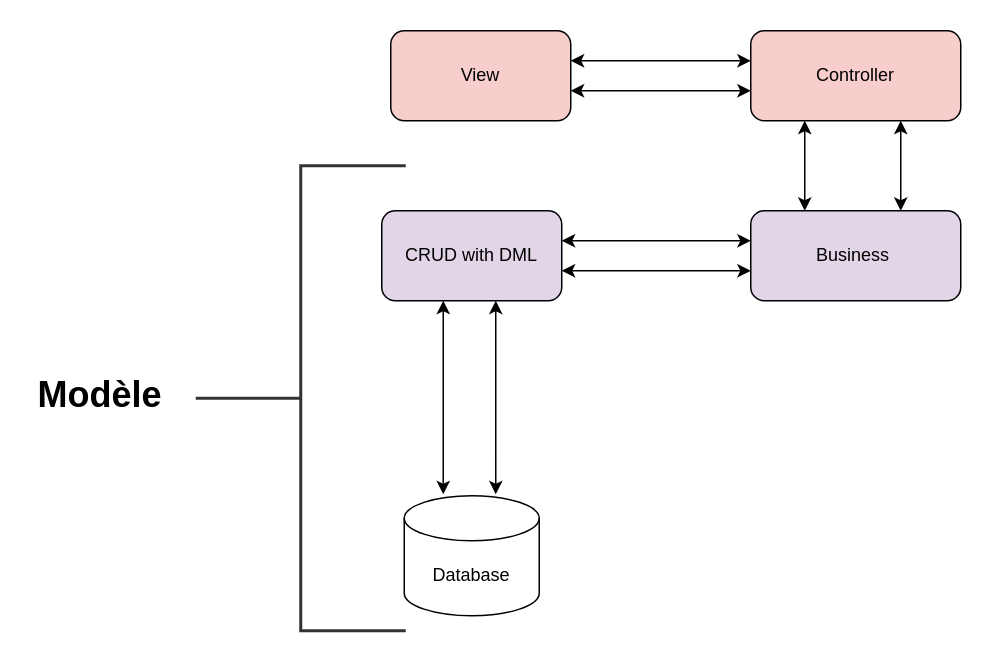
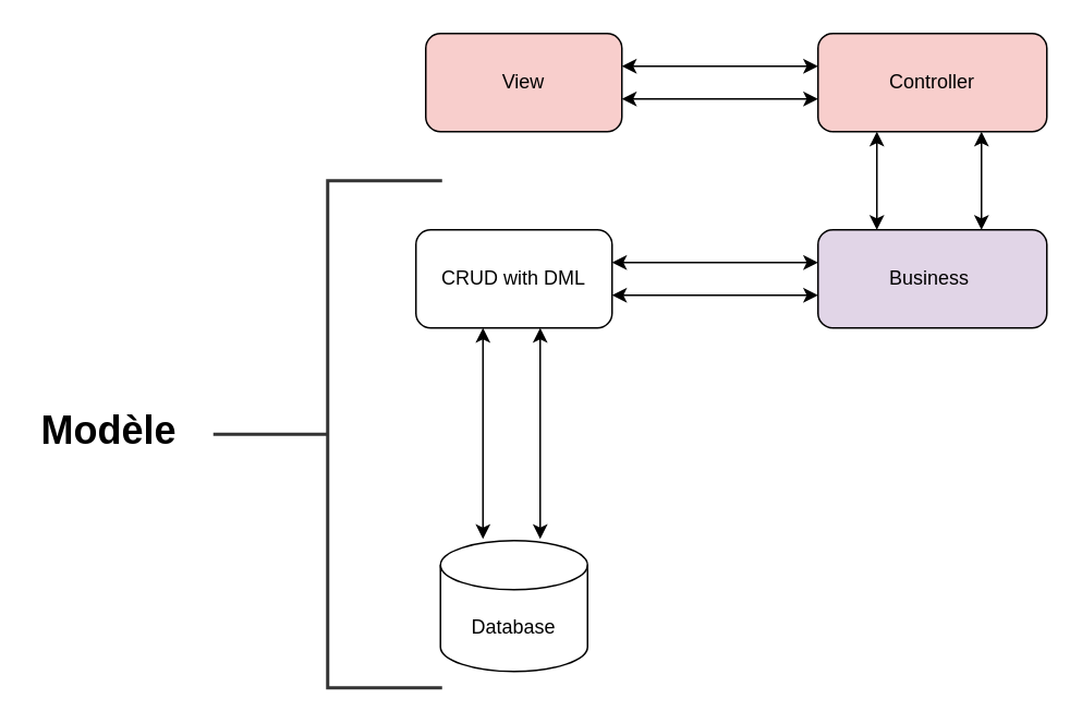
- <mxCell id="3" value="CRUD with DML" style="rounded=1;whiteSpace=wrap;html=1;fillColor=#e1d5e7;" vertex="1" parent="1"><mxGeometry x="254" y="140" width="120" height="60" as="geometry" /></mxCell>
+ <mxCell id="3" value="CRUD with DML" style="rounded=1;whiteSpace=wrap;html=1;" vertex="1" parent="1"><mxGeometry x="254" y="140" width="120" height="60" as="geometry" /></mxCell>
